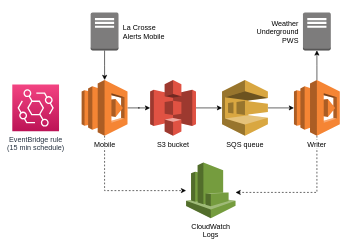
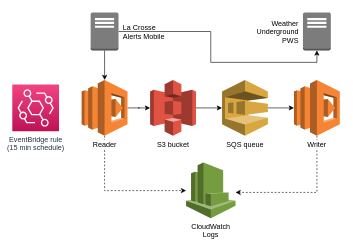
- <mxCell id="8" value="" style="edgeStyle=orthogonalEdgeStyle;rounded=0;orthogonalLoop=1;jettySize=auto;html=1;startArrow=classic;startFill=1;endArrow=none;endFill=0;exitX=0.5;exitY=1;exitDx=0;exitDy=0;exitPerimeter=0;" parent="1" source="16" target="10" edge="1"><mxGeometry relative="1" as="geometry"><mxPoint x="560" y="150" as="targetPoint" /></mxGeometry></mxCell>
+ <mxCell id="8" value="" style="edgeStyle=orthogonalEdgeStyle;rounded=0;orthogonalLoop=1;jettySize=auto;html=1;startArrow=classic;startFill=1;endArrow=none;endFill=0;exitX=0.5;exitY=1;exitDx=0;exitDy=0;exitPerimeter=0;" parent="1" source="16" target="15" edge="1"><mxGeometry relative="1" as="geometry"><mxPoint x="560" y="150" as="targetPoint" /></mxGeometry></mxCell>
- <mxCell id="11" value="&lt;div&gt;&lt;span style=&quot;background-color: rgb(255 , 255 , 255)&quot;&gt;Mobile&lt;/span&gt;&lt;/div&gt;&lt;div&gt;&lt;span style=&quot;background-color: rgb(255 , 255 , 255)&quot;&gt;&lt;br&gt;&lt;/span&gt;&lt;/div&gt;" style="outlineConnect=0;dashed=0;verticalLabelPosition=bottom;verticalAlign=top;align=center;html=1;shape=mxgraph.aws3.lambda;fillColor=#F58534;gradientColor=none;" vertex="1" parent="1"><mxGeometry x="135.75" y="132.5" width="76.5" height="93" as="geometry" /></mxCell>
+ <mxCell id="11" value="&lt;div&gt;&lt;span style=&quot;background-color: rgb(255 , 255 , 255)&quot;&gt;Reader&lt;/span&gt;&lt;/div&gt;&lt;div&gt;&lt;span style=&quot;background-color: rgb(255 , 255 , 255)&quot;&gt;&lt;br&gt;&lt;/span&gt;&lt;/div&gt;" style="outlineConnect=0;dashed=0;verticalLabelPosition=bottom;verticalAlign=top;align=center;html=1;shape=mxgraph.aws3.lambda;fillColor=#F58534;gradientColor=none;" vertex="1" parent="1"><mxGeometry x="135.75" y="132.5" width="76.5" height="93" as="geometry" /></mxCell>
